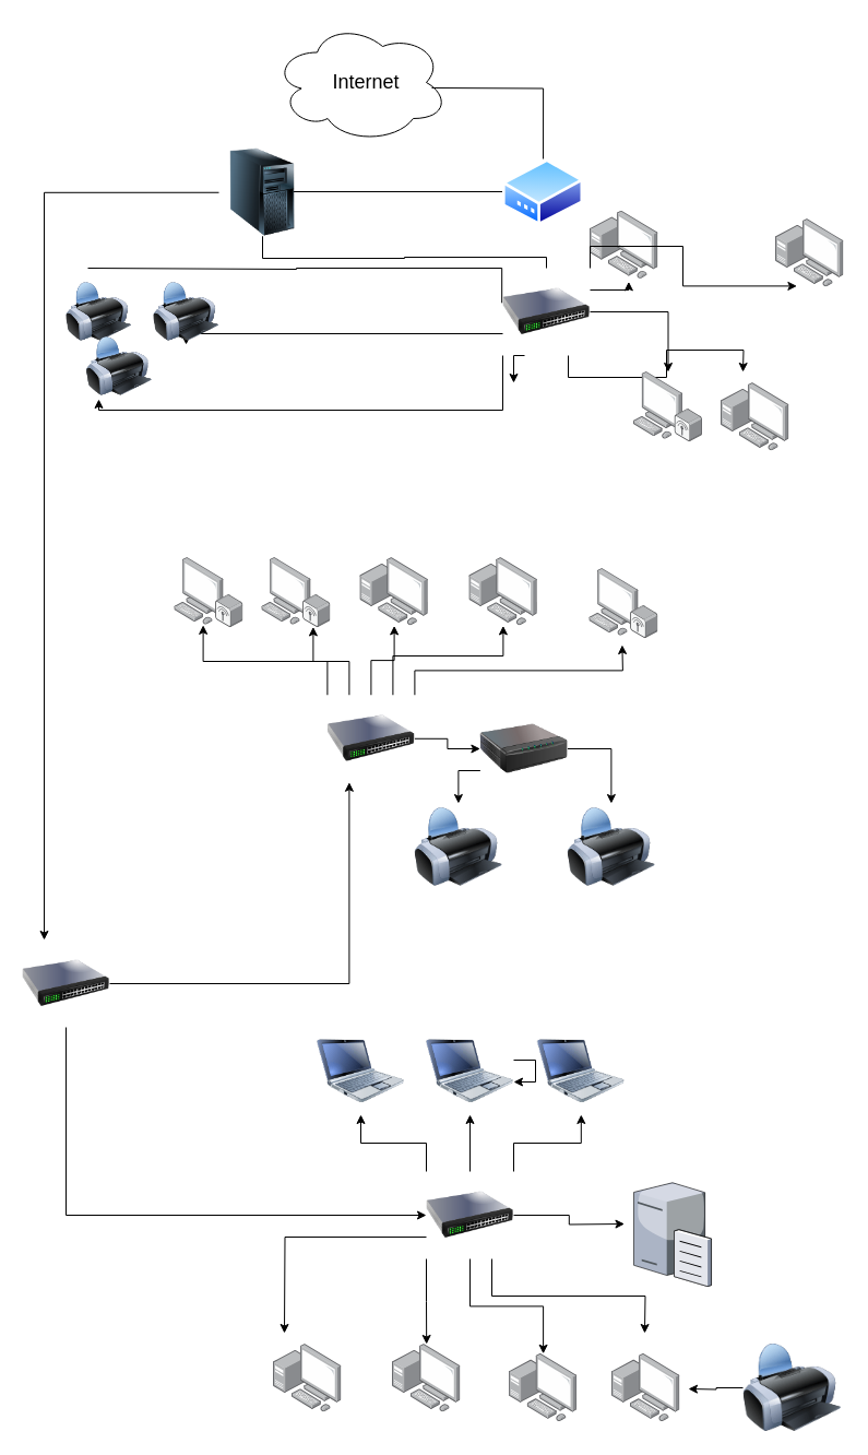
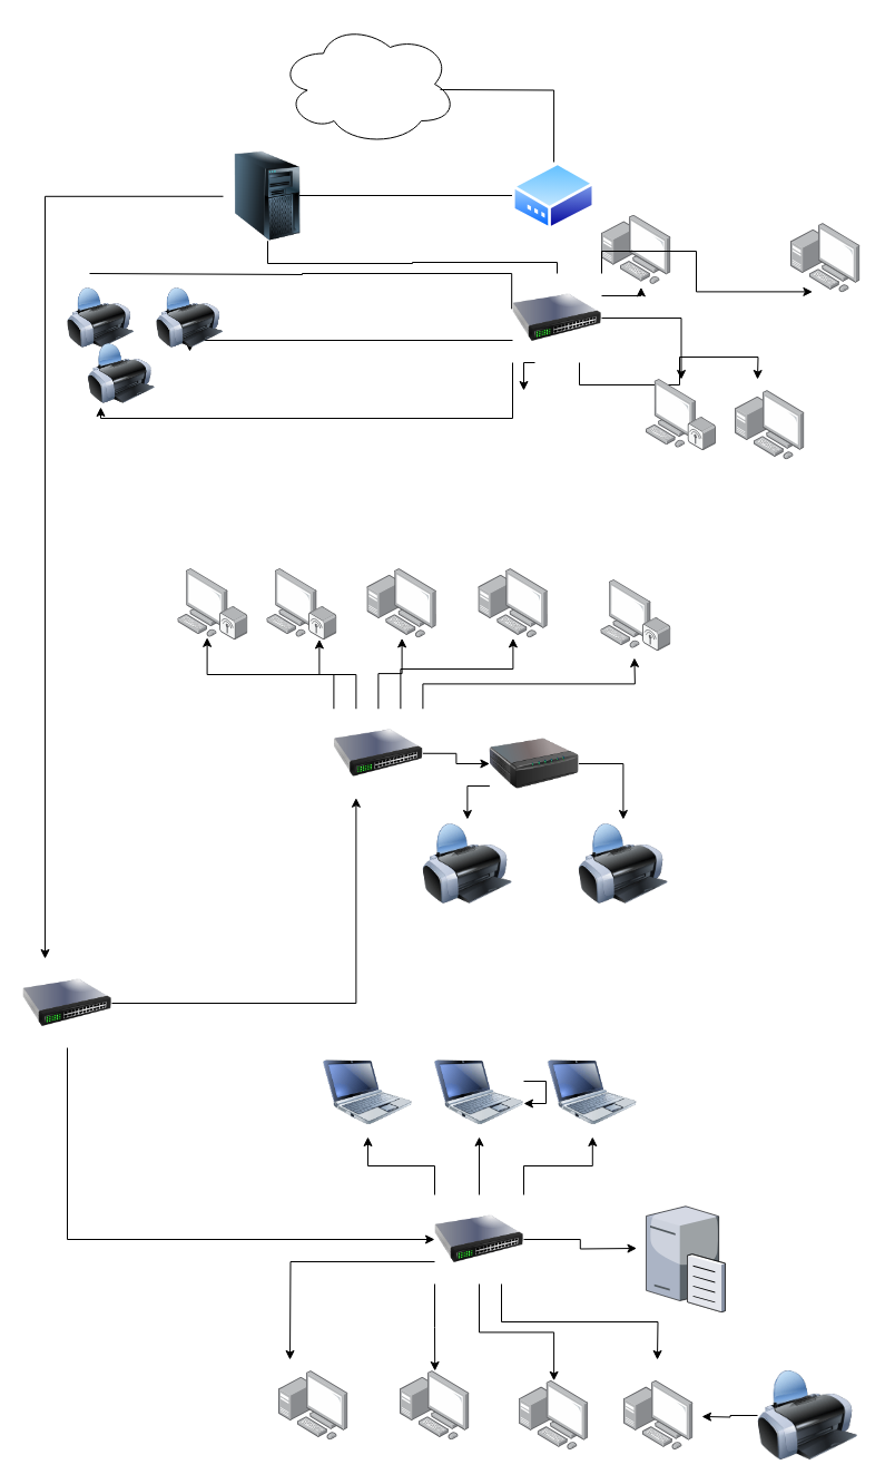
- <mxCell id="3" value="&lt;font style=&quot;font-size: 18px;&quot;&gt;Internet&lt;/font&gt;" style="text;html=1;align=center;verticalAlign=middle;whiteSpace=wrap;rounded=0;" parent="1" vertex="1"><mxGeometry x="290" y="50" width="90" height="50" as="geometry" /></mxCell>
